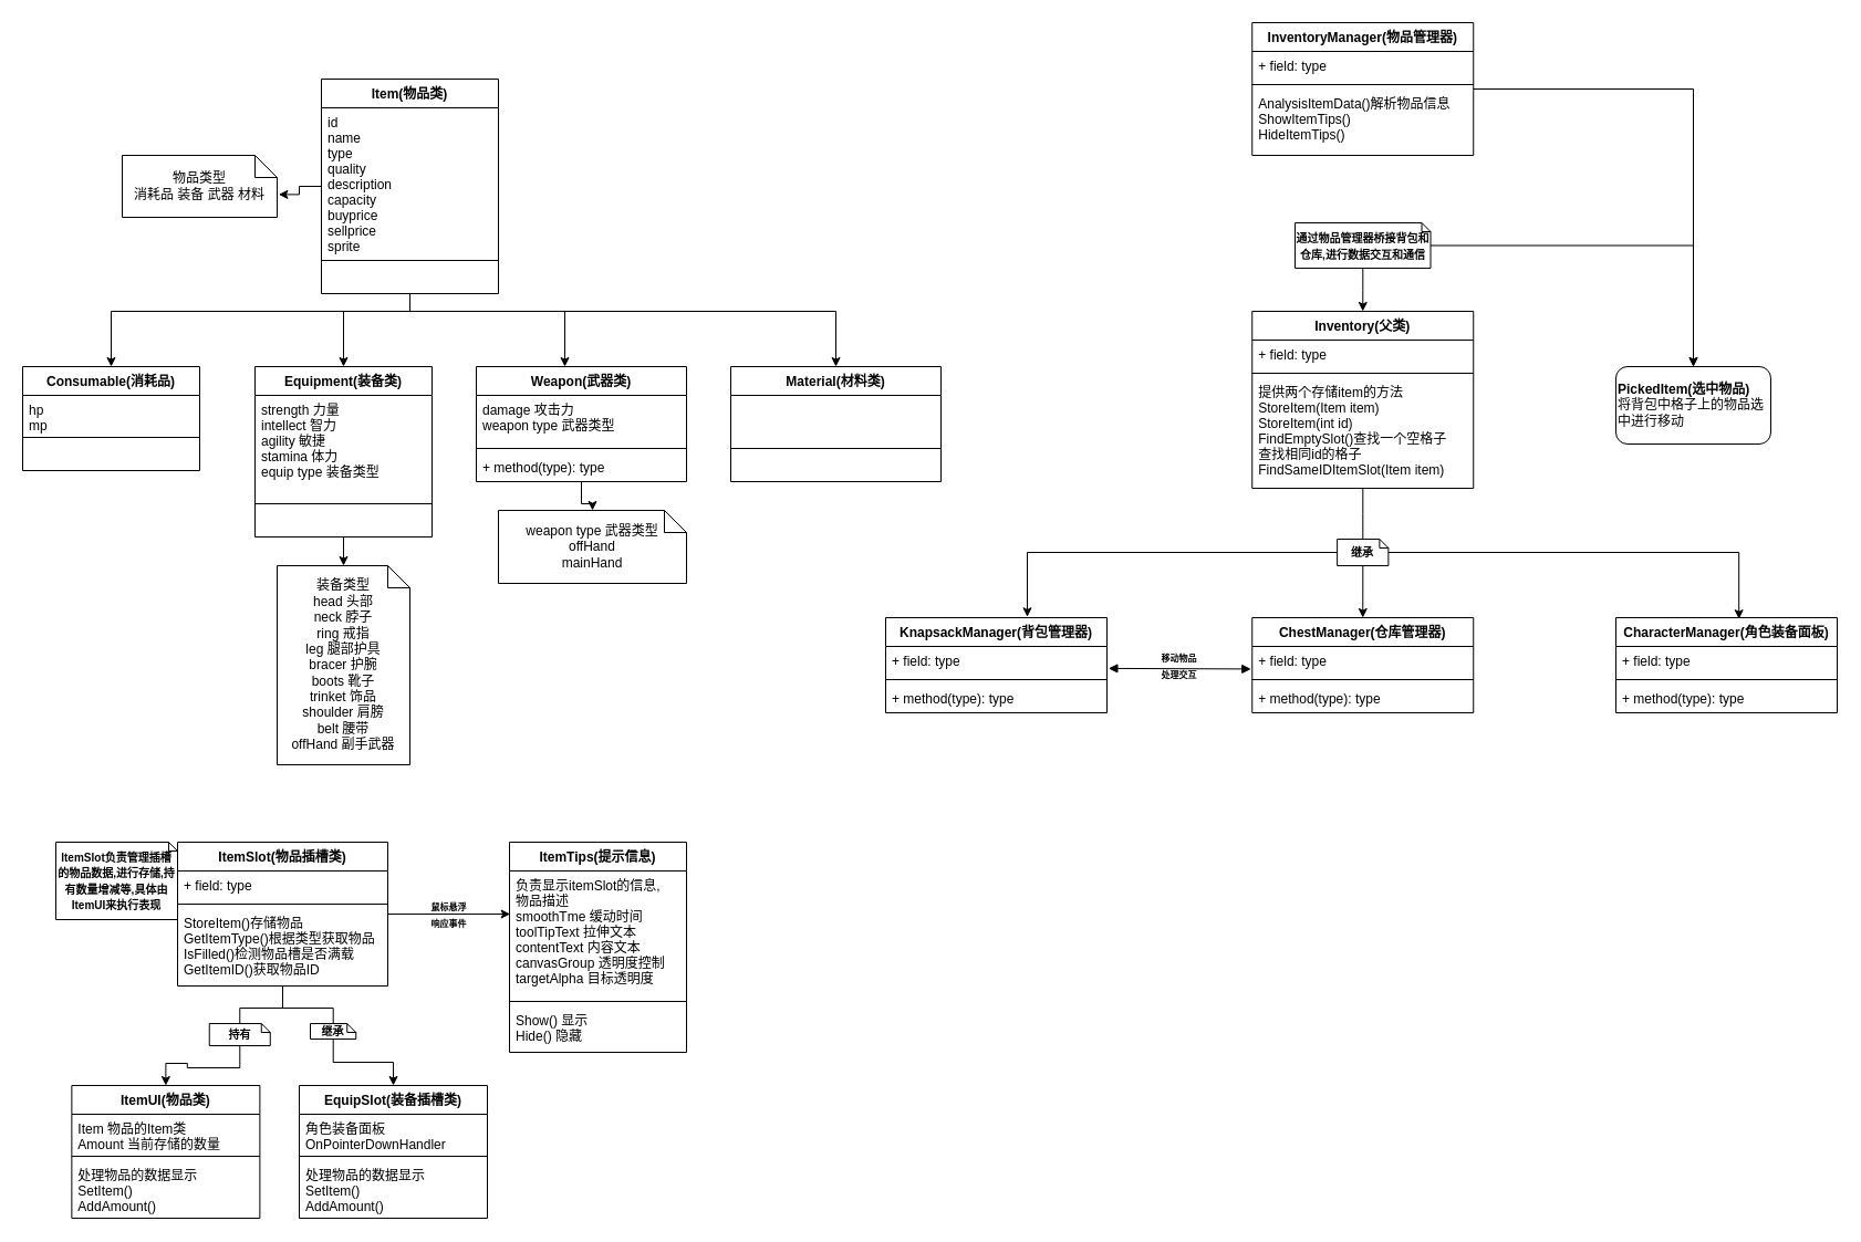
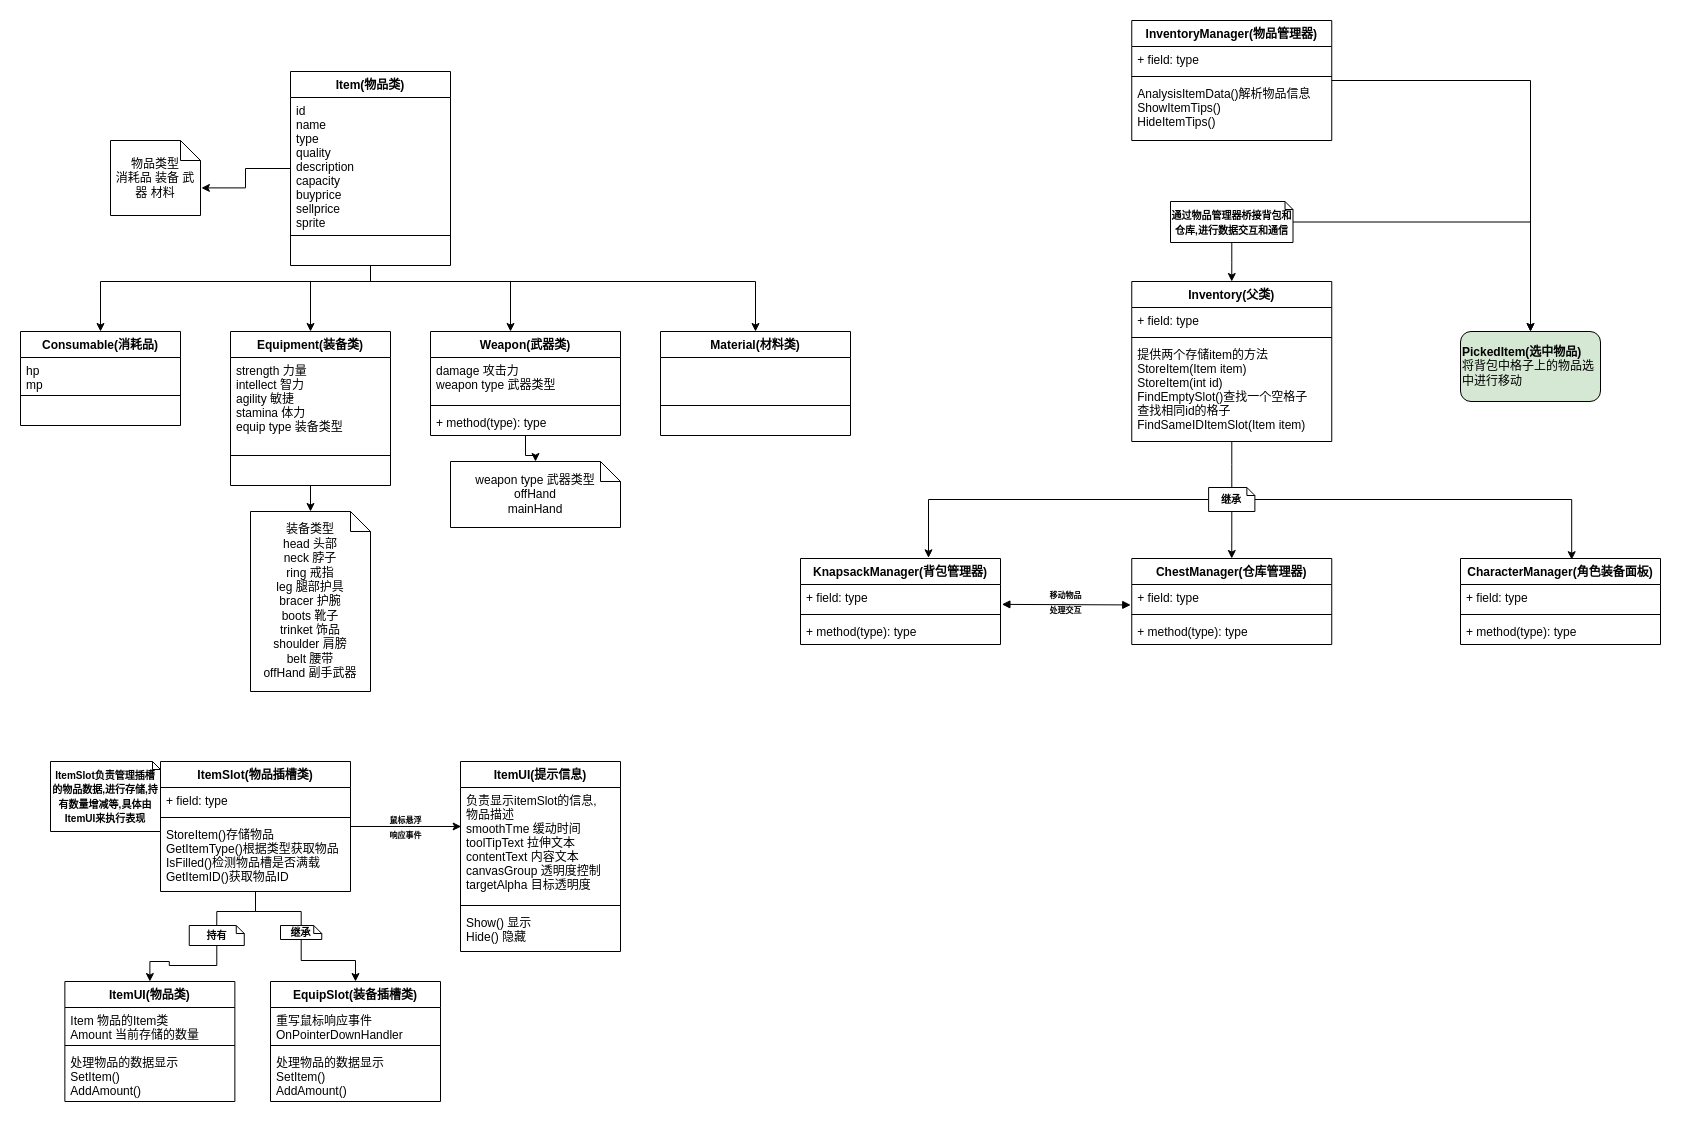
- <mxCell id="11" value="物品类型&lt;br&gt;消耗品 装备 武器 材料" style="shape=note;size=20;whiteSpace=wrap;html=1;" parent="1" vertex="1"><mxGeometry x="110" y="140" width="140" height="56" as="geometry" /></mxCell>
+ <mxCell id="11" value="物品类型&lt;br&gt;消耗品 装备 武器 材料" style="shape=note;size=20;whiteSpace=wrap;html=1;" parent="1" vertex="1"><mxGeometry x="110" y="140" width="90" height="75" as="geometry" /></mxCell>
- <mxCell id="78" value="&lt;span style=&quot;font-weight: 700&quot;&gt;PickedItem(选中物品)&lt;/span&gt;&lt;span&gt;&lt;br&gt;将背包中格子上的物品选&lt;/span&gt;&lt;br style=&quot;padding: 0px ; margin: 0px&quot;&gt;&lt;span&gt;中进行移动&lt;/span&gt;" style="rounded=1;whiteSpace=wrap;html=1;align=left;" parent="1" vertex="1"><mxGeometry x="1460" y="331" width="140" height="70" as="geometry" /></mxCell>
+ <mxCell id="78" value="&lt;span style=&quot;font-weight: 700&quot;&gt;PickedItem(选中物品)&lt;/span&gt;&lt;span&gt;&lt;br&gt;将背包中格子上的物品选&lt;/span&gt;&lt;br style=&quot;padding: 0px ; margin: 0px&quot;&gt;&lt;span&gt;中进行移动&lt;/span&gt;" style="rounded=1;whiteSpace=wrap;html=1;align=left;fillColor=#d5e8d4;" parent="1" vertex="1"><mxGeometry x="1460" y="331" width="140" height="70" as="geometry" /></mxCell>
- <mxCell id="73" value="ItemTips(提示信息)" style="swimlane;fontStyle=1;align=center;verticalAlign=top;childLayout=stackLayout;horizontal=1;startSize=26;horizontalStack=0;resizeParent=1;resizeParentMax=0;resizeLast=0;collapsible=1;marginBottom=0;" parent="1" vertex="1"><mxGeometry x="460" y="761" width="160" height="190" as="geometry" /></mxCell>
+ <mxCell id="73" value="ItemUI(提示信息)" style="swimlane;fontStyle=1;align=center;verticalAlign=top;childLayout=stackLayout;horizontal=1;startSize=26;horizontalStack=0;resizeParent=1;resizeParentMax=0;resizeLast=0;collapsible=1;marginBottom=0;" parent="1" vertex="1"><mxGeometry x="460" y="761" width="160" height="190" as="geometry" /></mxCell>
- <mxCell id="84" value="角色装备面板&#10;OnPointerDownHandler&#10;" style="text;strokeColor=none;fillColor=none;align=left;verticalAlign=top;spacingLeft=4;spacingRight=4;overflow=hidden;rotatable=0;points=[[0,0.5],[1,0.5]];portConstraint=eastwest;" vertex="1" parent="83"><mxGeometry y="26" width="170" height="34" as="geometry" /></mxCell>
+ <mxCell id="84" value="重写鼠标响应事件&#10;OnPointerDownHandler&#10;" style="text;strokeColor=none;fillColor=none;align=left;verticalAlign=top;spacingLeft=4;spacingRight=4;overflow=hidden;rotatable=0;points=[[0,0.5],[1,0.5]];portConstraint=eastwest;" vertex="1" parent="83"><mxGeometry y="26" width="170" height="34" as="geometry" /></mxCell>
